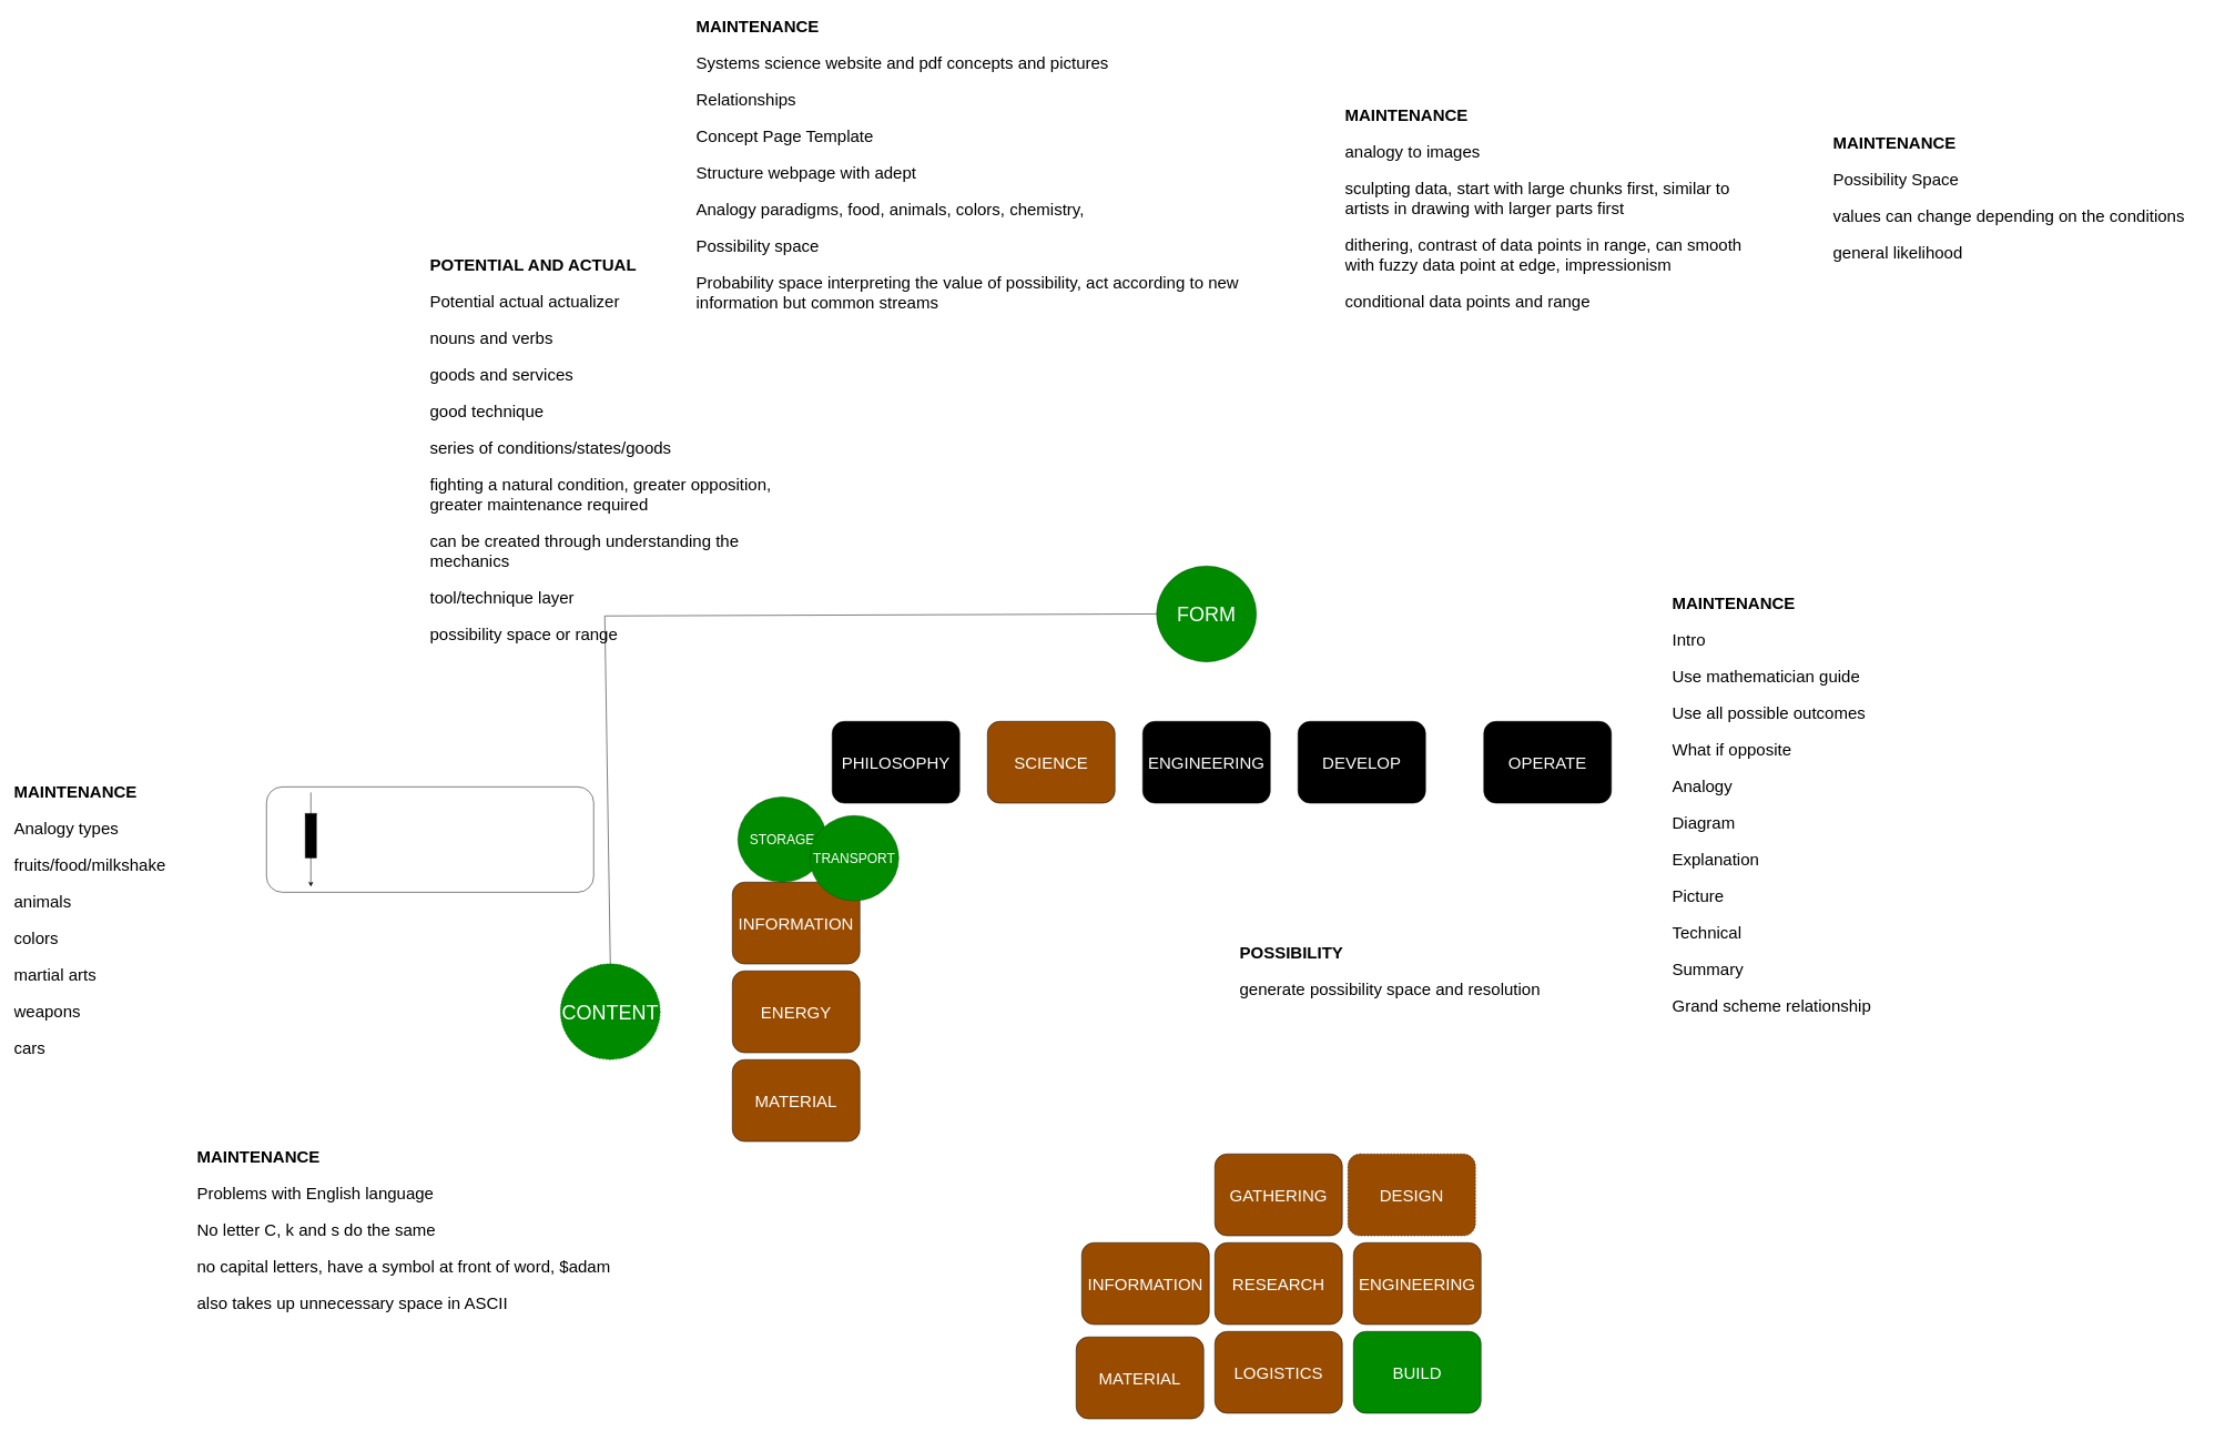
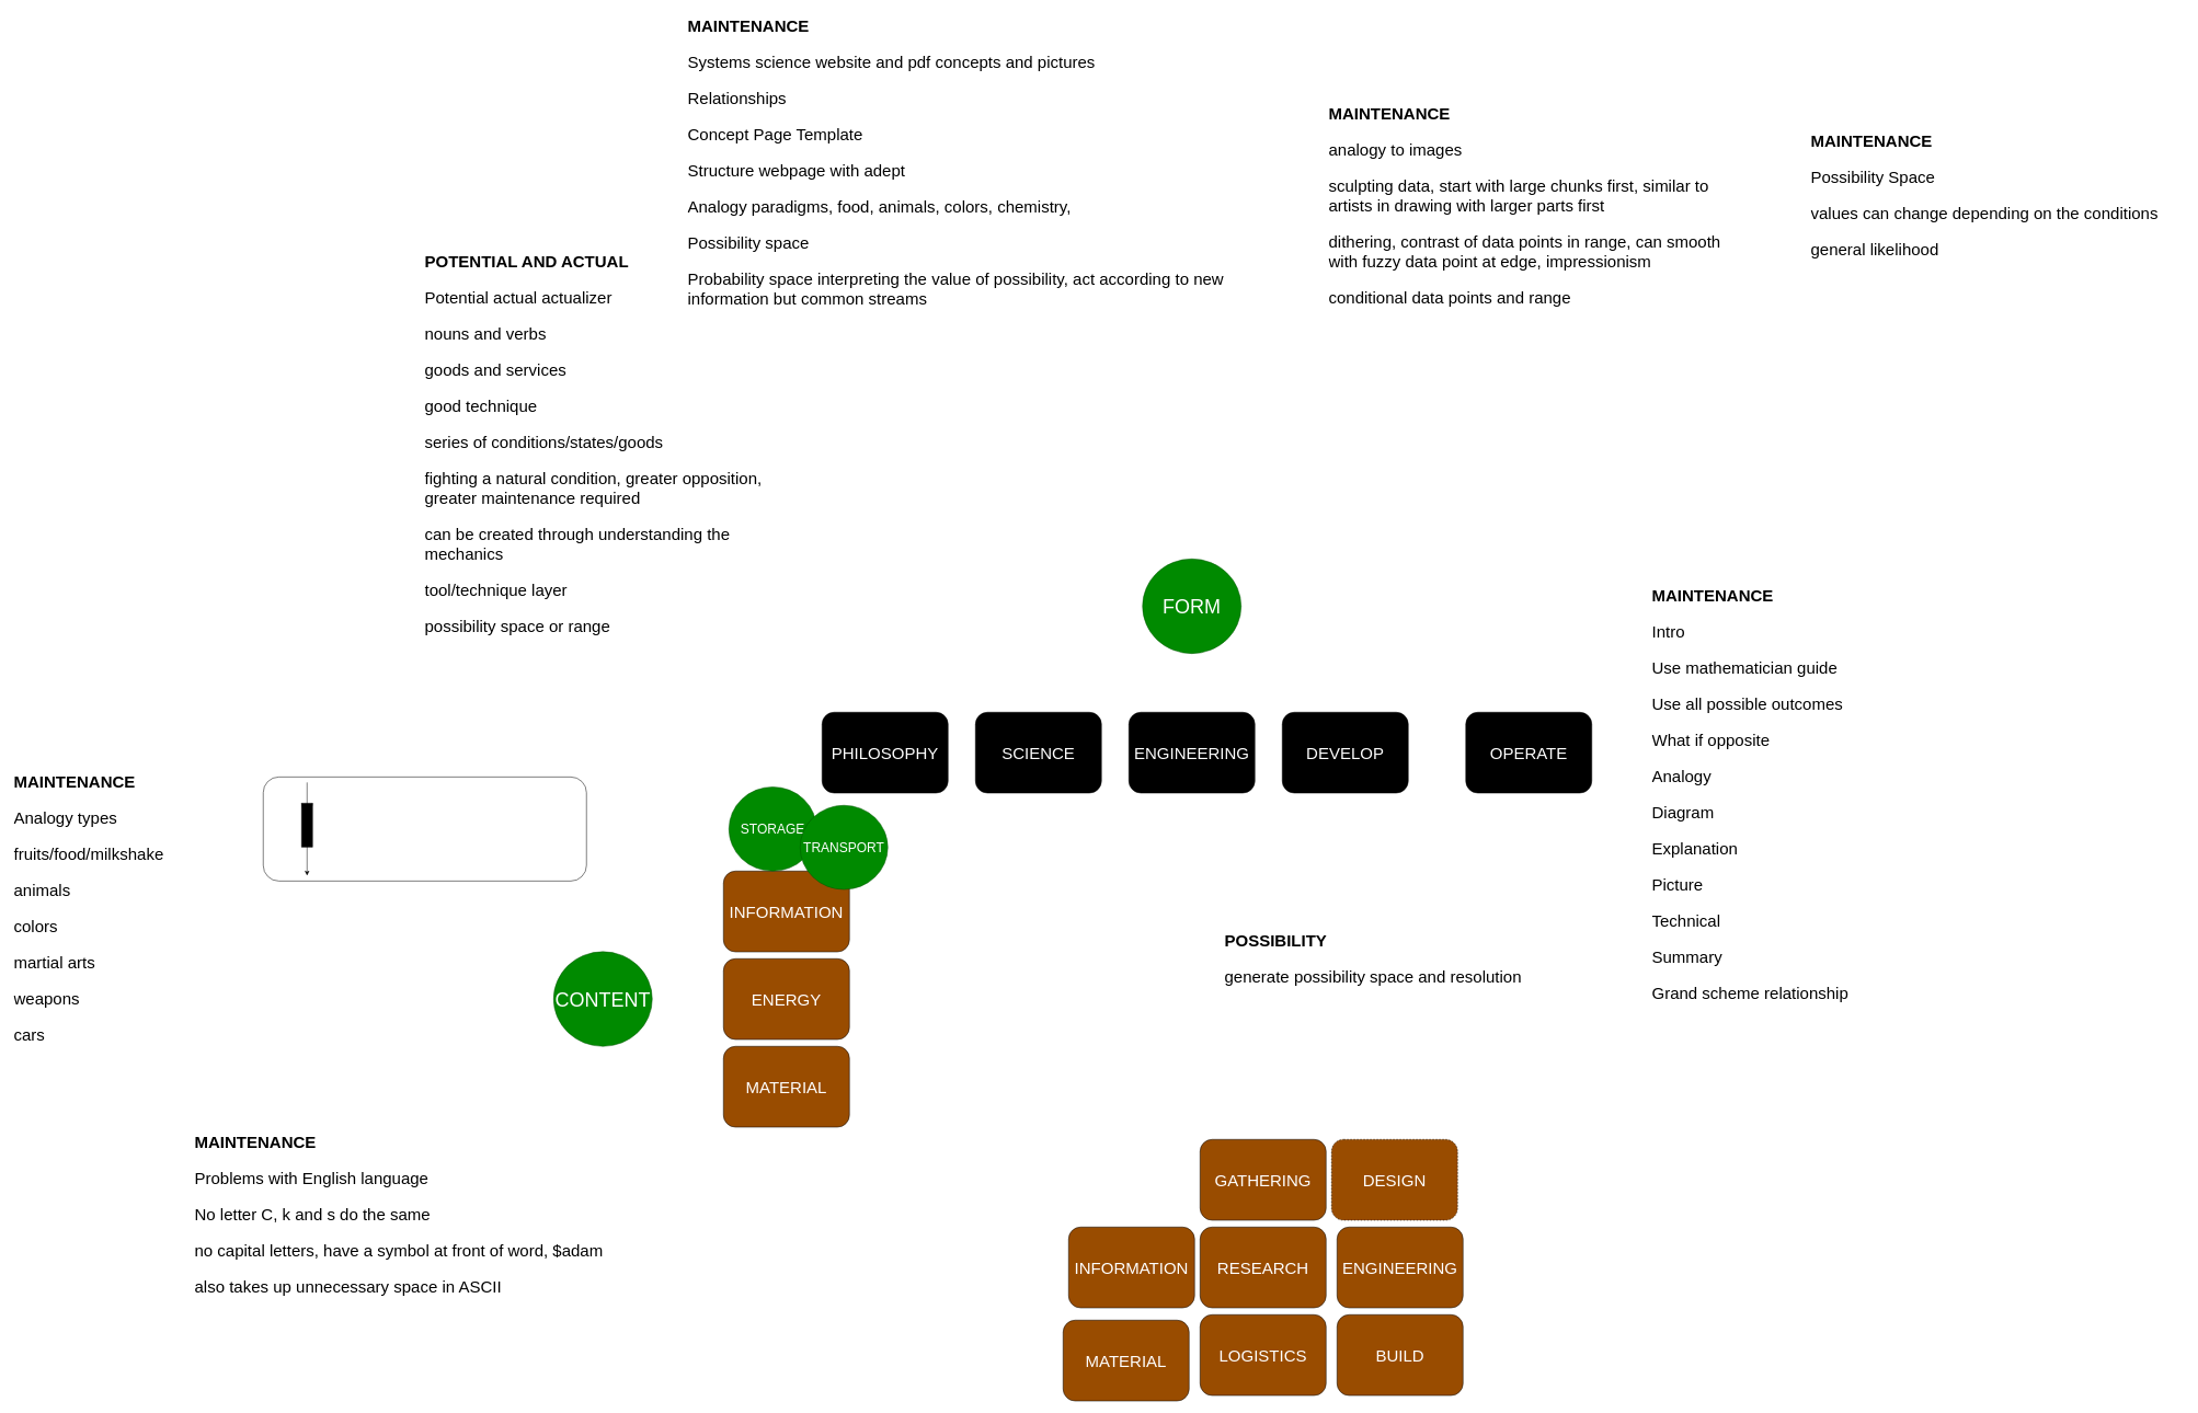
- <mxCell id="12" value="" style="endArrow=none;html=1;rounded=0;fontFamily=Helvetica;fontSize=12;fontColor=#FFFFFF;exitX=0.5;exitY=0;exitDx=0;exitDy=0;entryX=0;entryY=0.5;entryDx=0;entryDy=0;" edge="1" parent="1" source="11" target="10"><mxGeometry width="50" height="50" relative="1" as="geometry"><mxPoint x="2330" y="1540" as="sourcePoint" /><mxPoint x="2380" y="1490" as="targetPoint" /><Array as="points"><mxPoint x="1090" y="1110" /></Array></mxGeometry></mxCell>
- <mxCell id="3" value="&lt;font style=&quot;font-size: 30px;&quot;&gt;SCIENCE&lt;/font&gt;" style="rounded=1;whiteSpace=wrap;html=1;fillColor=#994c00;fontColor=#FFFFFF;aspect=fixed;fontSize=30;" vertex="1" parent="1"><mxGeometry x="1780" y="1300" width="230" height="147.55" as="geometry" /></mxCell>
+ <mxCell id="3" value="&lt;font style=&quot;font-size: 30px;&quot;&gt;SCIENCE&lt;/font&gt;" style="rounded=1;whiteSpace=wrap;html=1;fillColor=#000000;fontColor=#FFFFFF;aspect=fixed;fontSize=30;" vertex="1" parent="1"><mxGeometry x="1780" y="1300" width="230" height="147.55" as="geometry" /></mxCell>
- <mxCell id="11" value="CONTENT" style="ellipse;whiteSpace=wrap;html=1;rounded=1;strokeColor=#005700;fontFamily=Helvetica;fontSize=36;fillColor=#008a00;aspect=fixed;fontColor=#ffffff;dashed=1;" vertex="1" parent="1"><mxGeometry x="1010" y="1737.2" width="180" height="172.8" as="geometry" /></mxCell>
+ <mxCell id="11" value="CONTENT" style="ellipse;whiteSpace=wrap;html=1;rounded=1;strokeColor=#005700;fontFamily=Helvetica;fontSize=36;fillColor=#008a00;aspect=fixed;fontColor=#ffffff;" vertex="1" parent="1"><mxGeometry x="1010" y="1737.2" width="180" height="172.8" as="geometry" /></mxCell>
- <mxCell id="21" value="BUILD" style="rounded=1;whiteSpace=wrap;html=1;fillColor=#008a00;fontColor=#FFFFFF;aspect=fixed;fontSize=30;" vertex="1" parent="1"><mxGeometry x="2440" y="2400" width="230" height="147.55" as="geometry" /></mxCell>
+ <mxCell id="21" value="BUILD" style="rounded=1;whiteSpace=wrap;html=1;fillColor=#994C00;fontColor=#FFFFFF;aspect=fixed;fontSize=30;" vertex="1" parent="1"><mxGeometry x="2440" y="2400" width="230" height="147.55" as="geometry" /></mxCell>
